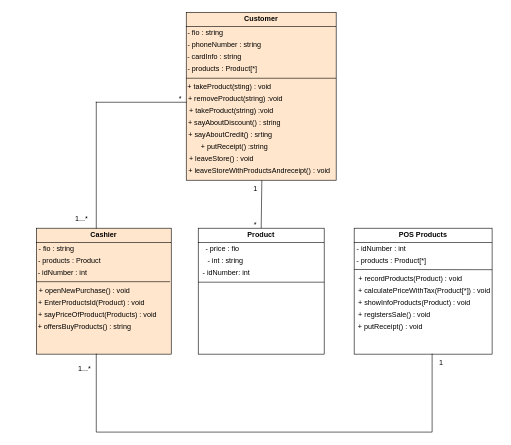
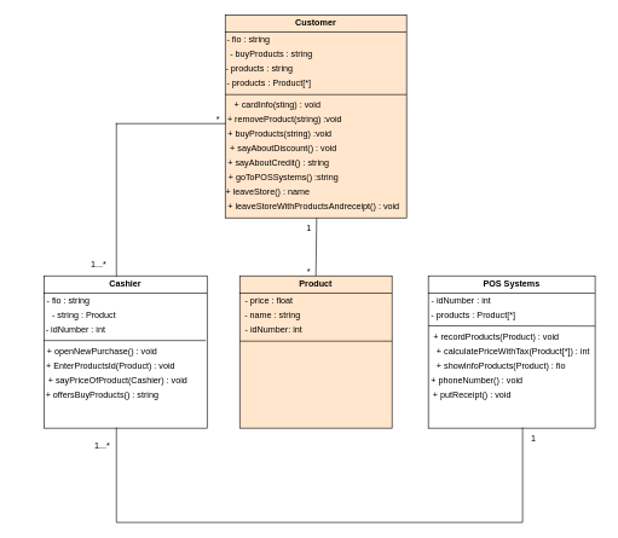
- <mxCell id="4" value="&amp;nbsp; - phoneNumber : string" style="text;html=1;align=center;verticalAlign=middle;resizable=0;points=[];autosize=1;strokeColor=none;fillColor=none;" vertex="1" parent="1"><mxGeometry x="295" y="60" width="150" height="30" as="geometry" /></mxCell>
+ <mxCell id="4" value="&amp;nbsp; - buyProducts : string" style="text;html=1;align=center;verticalAlign=middle;resizable=0;points=[];autosize=1;strokeColor=none;fillColor=none;" vertex="1" parent="1"><mxGeometry x="295" y="60" width="150" height="30" as="geometry" /></mxCell>
- <mxCell id="5" value="&amp;nbsp; &amp;nbsp; - cardInfo : string" style="text;html=1;align=center;verticalAlign=middle;resizable=0;points=[];autosize=1;strokeColor=none;fillColor=none;" vertex="1" parent="1"><mxGeometry x="285" y="80" width="130" height="30" as="geometry" /></mxCell>
+ <mxCell id="5" value="&amp;nbsp; &amp;nbsp; - products : string" style="text;html=1;align=center;verticalAlign=middle;resizable=0;points=[];autosize=1;strokeColor=none;fillColor=none;" vertex="1" parent="1"><mxGeometry x="285" y="80" width="130" height="30" as="geometry" /></mxCell>
- <mxCell id="6" value="&amp;nbsp; &amp;nbsp; &amp;nbsp; &amp;nbsp;+ takeProduct(sting) : void" style="text;html=1;align=center;verticalAlign=middle;resizable=0;points=[];autosize=1;strokeColor=none;fillColor=none;" vertex="1" parent="1"><mxGeometry x="275" y="130" width="190" height="30" as="geometry" /></mxCell>
+ <mxCell id="6" value="&amp;nbsp; &amp;nbsp; &amp;nbsp; &amp;nbsp;+ cardInfo(sting) : void" style="text;html=1;align=center;verticalAlign=middle;resizable=0;points=[];autosize=1;strokeColor=none;fillColor=none;" vertex="1" parent="1"><mxGeometry x="275" y="130" width="190" height="30" as="geometry" /></mxCell>
- <mxCell id="10" value="&amp;nbsp; &amp;nbsp; &amp;nbsp; &amp;nbsp; &amp;nbsp;+ takeProduct(string) :void" style="text;html=1;align=center;verticalAlign=middle;resizable=0;points=[];autosize=1;strokeColor=none;fillColor=none;" vertex="1" parent="1"><mxGeometry x="270" y="170" width="200" height="30" as="geometry" /></mxCell>
+ <mxCell id="10" value="&amp;nbsp; &amp;nbsp; &amp;nbsp; &amp;nbsp; &amp;nbsp;+ buyProducts(string) :void" style="text;html=1;align=center;verticalAlign=middle;resizable=0;points=[];autosize=1;strokeColor=none;fillColor=none;" vertex="1" parent="1"><mxGeometry x="270" y="170" width="200" height="30" as="geometry" /></mxCell>
- <mxCell id="22" value="&amp;nbsp; &amp;nbsp;+ sayAboutDiscount() : string" style="text;html=1;align=center;verticalAlign=middle;resizable=0;points=[];autosize=1;strokeColor=none;fillColor=none;" vertex="1" parent="1"><mxGeometry x="290" y="190" width="190" height="30" as="geometry" /></mxCell>
+ <mxCell id="22" value="&amp;nbsp; &amp;nbsp;+ sayAboutDiscount() : void" style="text;html=1;align=center;verticalAlign=middle;resizable=0;points=[];autosize=1;strokeColor=none;fillColor=none;" vertex="1" parent="1"><mxGeometry x="290" y="190" width="190" height="30" as="geometry" /></mxCell>
- <mxCell id="23" value="&amp;nbsp; + sayAboutCredit() : srting" style="text;html=1;align=center;verticalAlign=middle;resizable=0;points=[];autosize=1;strokeColor=none;fillColor=none;" vertex="1" parent="1"><mxGeometry x="295" y="210" width="170" height="30" as="geometry" /></mxCell>
+ <mxCell id="23" value="&amp;nbsp; + sayAboutCredit() : string" style="text;html=1;align=center;verticalAlign=middle;resizable=0;points=[];autosize=1;strokeColor=none;fillColor=none;" vertex="1" parent="1"><mxGeometry x="295" y="210" width="170" height="30" as="geometry" /></mxCell>
- <mxCell id="31" value="+ putReceipt() :string" style="text;html=1;align=center;verticalAlign=middle;resizable=0;points=[];autosize=1;strokeColor=none;fillColor=none;" vertex="1" parent="1"><mxGeometry x="300" y="230" width="180" height="30" as="geometry" /></mxCell>
+ <mxCell id="31" value="+ goToPOSSystems() :string" style="text;html=1;align=center;verticalAlign=middle;resizable=0;points=[];autosize=1;strokeColor=none;fillColor=none;" vertex="1" parent="1"><mxGeometry x="300" y="230" width="180" height="30" as="geometry" /></mxCell>
- <mxCell id="36" value="&amp;nbsp; + leaveStore() : void" style="text;html=1;align=center;verticalAlign=middle;resizable=0;points=[];autosize=1;strokeColor=none;fillColor=none;" vertex="1" parent="1"><mxGeometry x="295" y="250" width="140" height="30" as="geometry" /></mxCell>
+ <mxCell id="36" value="&amp;nbsp; + leaveStore() : name" style="text;html=1;align=center;verticalAlign=middle;resizable=0;points=[];autosize=1;strokeColor=none;fillColor=none;" vertex="1" parent="1"><mxGeometry x="295" y="250" width="140" height="30" as="geometry" /></mxCell>
- <mxCell id="15" value="&lt;p style=&quot;margin:0px;margin-top:4px;text-align:center;&quot;&gt;&lt;b&gt;POS Products&lt;/b&gt;&lt;/p&gt;&lt;hr size=&quot;1&quot; style=&quot;border-style:solid;&quot;&gt;&lt;div style=&quot;height:2px;&quot;&gt;&lt;br&gt;&lt;/div&gt;" style="verticalAlign=top;align=left;overflow=fill;html=1;whiteSpace=wrap;" vertex="1" parent="1"><mxGeometry x="590" y="380" width="230" height="210" as="geometry" /></mxCell>
+ <mxCell id="15" value="&lt;p style=&quot;margin:0px;margin-top:4px;text-align:center;&quot;&gt;&lt;b&gt;POS Systems&lt;/b&gt;&lt;/p&gt;&lt;hr size=&quot;1&quot; style=&quot;border-style:solid;&quot;&gt;&lt;div style=&quot;height:2px;&quot;&gt;&lt;br&gt;&lt;/div&gt;" style="verticalAlign=top;align=left;overflow=fill;html=1;whiteSpace=wrap;" vertex="1" parent="1"><mxGeometry x="590" y="380" width="230" height="210" as="geometry" /></mxCell>
- <mxCell id="12" value="- price : fio" style="text;html=1;align=center;verticalAlign=middle;resizable=0;points=[];autosize=1;strokeColor=none;fillColor=none;" vertex="1" parent="1"><mxGeometry x="325" y="400" width="90" height="30" as="geometry" /></mxCell>
+ <mxCell id="12" value="- price : float" style="text;html=1;align=center;verticalAlign=middle;resizable=0;points=[];autosize=1;strokeColor=none;fillColor=none;" vertex="1" parent="1"><mxGeometry x="325" y="400" width="90" height="30" as="geometry" /></mxCell>
- <mxCell id="26" value="- products : Product" style="text;html=1;align=center;verticalAlign=middle;resizable=0;points=[];autosize=1;strokeColor=none;fillColor=none;" vertex="1" parent="1"><mxGeometry x="50" y="420" width="130" height="30" as="geometry" /></mxCell>
+ <mxCell id="26" value="- string : Product" style="text;html=1;align=center;verticalAlign=middle;resizable=0;points=[];autosize=1;strokeColor=none;fillColor=none;" vertex="1" parent="1"><mxGeometry x="50" y="420" width="130" height="30" as="geometry" /></mxCell>
- <mxCell id="13" value="&amp;nbsp; &amp;nbsp;- int : string" style="text;html=1;align=center;verticalAlign=middle;resizable=0;points=[];autosize=1;strokeColor=none;fillColor=none;" vertex="1" parent="1"><mxGeometry x="315" y="420" width="110" height="30" as="geometry" /></mxCell>
+ <mxCell id="13" value="&amp;nbsp; &amp;nbsp;- name : string" style="text;html=1;align=center;verticalAlign=middle;resizable=0;points=[];autosize=1;strokeColor=none;fillColor=none;" vertex="1" parent="1"><mxGeometry x="315" y="420" width="110" height="30" as="geometry" /></mxCell>
- <mxCell id="16" value="&lt;p style=&quot;margin:0px;margin-top:4px;text-align:center;&quot;&gt;&lt;b&gt;Cashier&lt;/b&gt;&lt;/p&gt;&lt;hr size=&quot;1&quot; style=&quot;border-style:solid;&quot;&gt;&lt;div style=&quot;height:2px;&quot;&gt;&lt;/div&gt;" style="verticalAlign=top;align=left;overflow=fill;html=1;whiteSpace=wrap;fillColor=#ffe6cc;" vertex="1" parent="1"><mxGeometry x="60" y="380" width="225" height="210" as="geometry" /></mxCell>
+ <mxCell id="16" value="&lt;p style=&quot;margin:0px;margin-top:4px;text-align:center;&quot;&gt;&lt;b&gt;Cashier&lt;/b&gt;&lt;/p&gt;&lt;hr size=&quot;1&quot; style=&quot;border-style:solid;&quot;&gt;&lt;div style=&quot;height:2px;&quot;&gt;&lt;/div&gt;" style="verticalAlign=top;align=left;overflow=fill;html=1;whiteSpace=wrap;" vertex="1" parent="1"><mxGeometry x="60" y="380" width="225" height="210" as="geometry" /></mxCell>
- <mxCell id="11" value="&lt;p style=&quot;margin:0px;margin-top:4px;text-align:center;&quot;&gt;&lt;b&gt;Product&lt;/b&gt;&lt;/p&gt;&lt;hr size=&quot;1&quot; style=&quot;border-style:solid;&quot;&gt;&lt;div style=&quot;height:2px;&quot;&gt;&lt;/div&gt;" style="verticalAlign=top;align=left;overflow=fill;html=1;whiteSpace=wrap;" vertex="1" parent="1"><mxGeometry x="330" y="380" width="210" height="210" as="geometry" /></mxCell>
+ <mxCell id="11" value="&lt;p style=&quot;margin:0px;margin-top:4px;text-align:center;&quot;&gt;&lt;b&gt;Product&lt;/b&gt;&lt;/p&gt;&lt;hr size=&quot;1&quot; style=&quot;border-style:solid;&quot;&gt;&lt;div style=&quot;height:2px;&quot;&gt;&lt;/div&gt;" style="verticalAlign=top;align=left;overflow=fill;html=1;whiteSpace=wrap;fillColor=#ffe6cc;" vertex="1" parent="1"><mxGeometry x="330" y="380" width="210" height="210" as="geometry" /></mxCell>
- <mxCell id="32" value="&amp;nbsp; &amp;nbsp; + calculatePriceWithTax(Product[*]) : void" style="text;html=1;align=center;verticalAlign=middle;resizable=0;points=[];autosize=1;strokeColor=none;fillColor=none;" vertex="1" parent="1"><mxGeometry x="570" y="470" width="260" height="30" as="geometry" /></mxCell>
+ <mxCell id="32" value="&amp;nbsp; &amp;nbsp; + calculatePriceWithTax(Product[*]) : int" style="text;html=1;align=center;verticalAlign=middle;resizable=0;points=[];autosize=1;strokeColor=none;fillColor=none;" vertex="1" parent="1"><mxGeometry x="570" y="470" width="260" height="30" as="geometry" /></mxCell>
- <mxCell id="33" value="&amp;nbsp; &amp;nbsp; &amp;nbsp; &amp;nbsp; &amp;nbsp;+ showInfoProducts(Product) : void" style="text;html=1;align=center;verticalAlign=middle;resizable=0;points=[];autosize=1;strokeColor=none;fillColor=none;" vertex="1" parent="1"><mxGeometry x="555" y="490" width="240" height="30" as="geometry" /></mxCell>
+ <mxCell id="33" value="&amp;nbsp; &amp;nbsp; &amp;nbsp; &amp;nbsp; &amp;nbsp;+ showInfoProducts(Product) : fio" style="text;html=1;align=center;verticalAlign=middle;resizable=0;points=[];autosize=1;strokeColor=none;fillColor=none;" vertex="1" parent="1"><mxGeometry x="555" y="490" width="240" height="30" as="geometry" /></mxCell>
- <mxCell id="20" value="&amp;nbsp; &amp;nbsp; + sayPriceOfProduct(Products) : void" style="text;html=1;align=center;verticalAlign=middle;resizable=0;points=[];autosize=1;strokeColor=none;fillColor=none;" vertex="1" parent="1"><mxGeometry x="40" y="510" width="230" height="30" as="geometry" /></mxCell>
+ <mxCell id="20" value="&amp;nbsp; &amp;nbsp; + sayPriceOfProduct(Cashier) : void" style="text;html=1;align=center;verticalAlign=middle;resizable=0;points=[];autosize=1;strokeColor=none;fillColor=none;" vertex="1" parent="1"><mxGeometry x="40" y="510" width="230" height="30" as="geometry" /></mxCell>
- <mxCell id="34" value="&amp;nbsp;+ registersSale() : void" style="text;html=1;align=center;verticalAlign=middle;resizable=0;points=[];autosize=1;strokeColor=none;fillColor=none;" vertex="1" parent="1"><mxGeometry x="580" y="510" width="150" height="30" as="geometry" /></mxCell>
+ <mxCell id="34" value="&amp;nbsp;+ phoneNumber() : void" style="text;html=1;align=center;verticalAlign=middle;resizable=0;points=[];autosize=1;strokeColor=none;fillColor=none;" vertex="1" parent="1"><mxGeometry x="580" y="510" width="150" height="30" as="geometry" /></mxCell>
